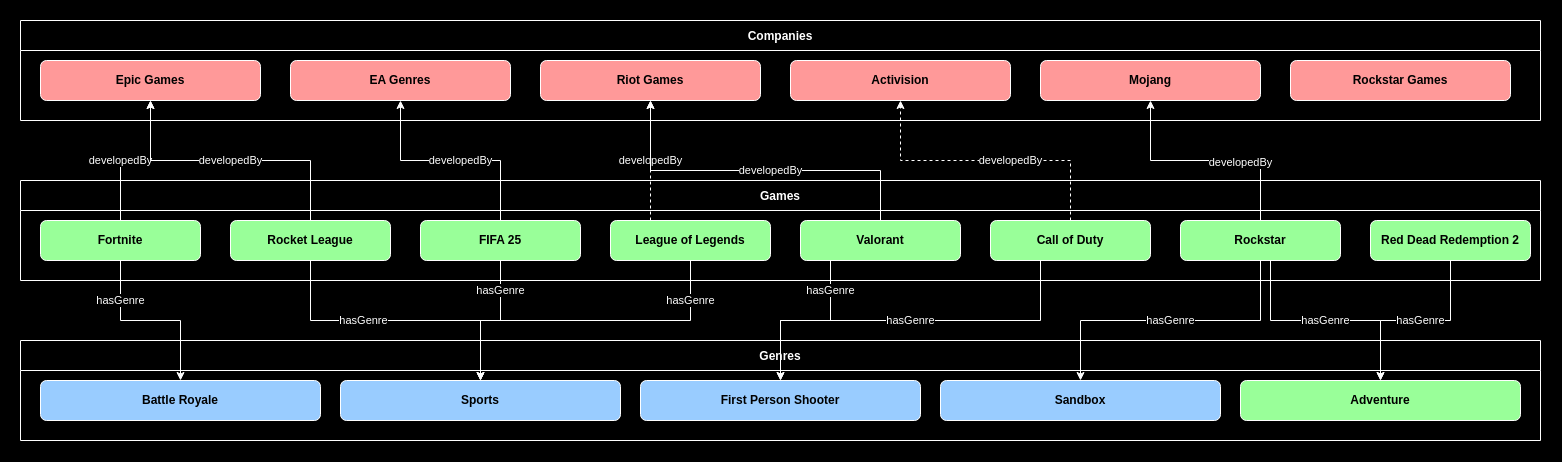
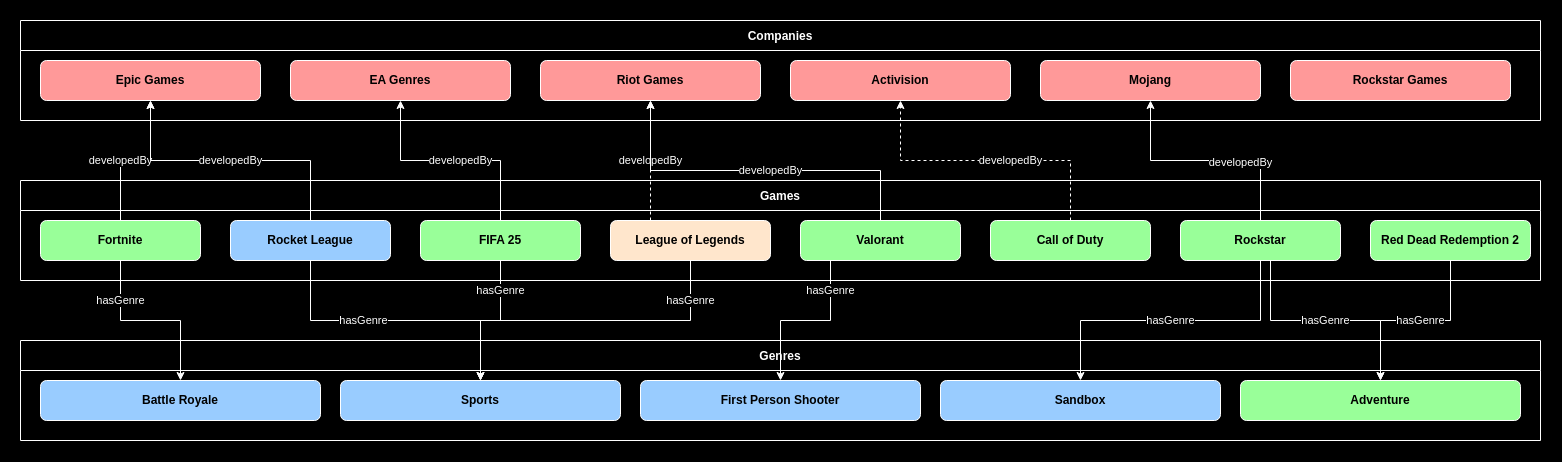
- <mxCell id="11" value="Rocket League" style="rounded=1;whiteSpace=wrap;html=1;fillColor=#99FF99;strokeColor=#FFFFFF;fontColor=#000000;fontStyle=1" parent="9" vertex="1"><mxGeometry x="210" y="40" width="160" height="40" as="geometry" /></mxCell>
+ <mxCell id="11" value="Rocket League" style="rounded=1;whiteSpace=wrap;html=1;fillColor=#99ccff;strokeColor=#FFFFFF;fontColor=#000000;fontStyle=1;" parent="9" vertex="1"><mxGeometry x="210" y="40" width="160" height="40" as="geometry" /></mxCell>
- <mxCell id="13" value="League of Legends" style="rounded=1;whiteSpace=wrap;html=1;fillColor=#99FF99;strokeColor=#FFFFFF;fontColor=#000000;fontStyle=1" parent="9" vertex="1"><mxGeometry x="590" y="40" width="160" height="40" as="geometry" /></mxCell>
+ <mxCell id="13" value="League of Legends" style="rounded=1;whiteSpace=wrap;html=1;fillColor=#ffe6cc;strokeColor=#FFFFFF;fontColor=#000000;fontStyle=1;" parent="9" vertex="1"><mxGeometry x="590" y="40" width="160" height="40" as="geometry" /></mxCell>
- <mxCell id="36" value="hasGenre" style="edgeStyle=orthogonalEdgeStyle;rounded=0;orthogonalLoop=1;jettySize=auto;html=1;strokeColor=#FFFFFF;fontColor=#FFFFFF;labelBackgroundColor=#000000;" parent="1" source="15" target="21" edge="1"><mxGeometry relative="1" as="geometry"><mxPoint as="offset" /><Array as="points"><mxPoint x="1040" y="320" /><mxPoint x="780" y="320" /></Array></mxGeometry></mxCell>
